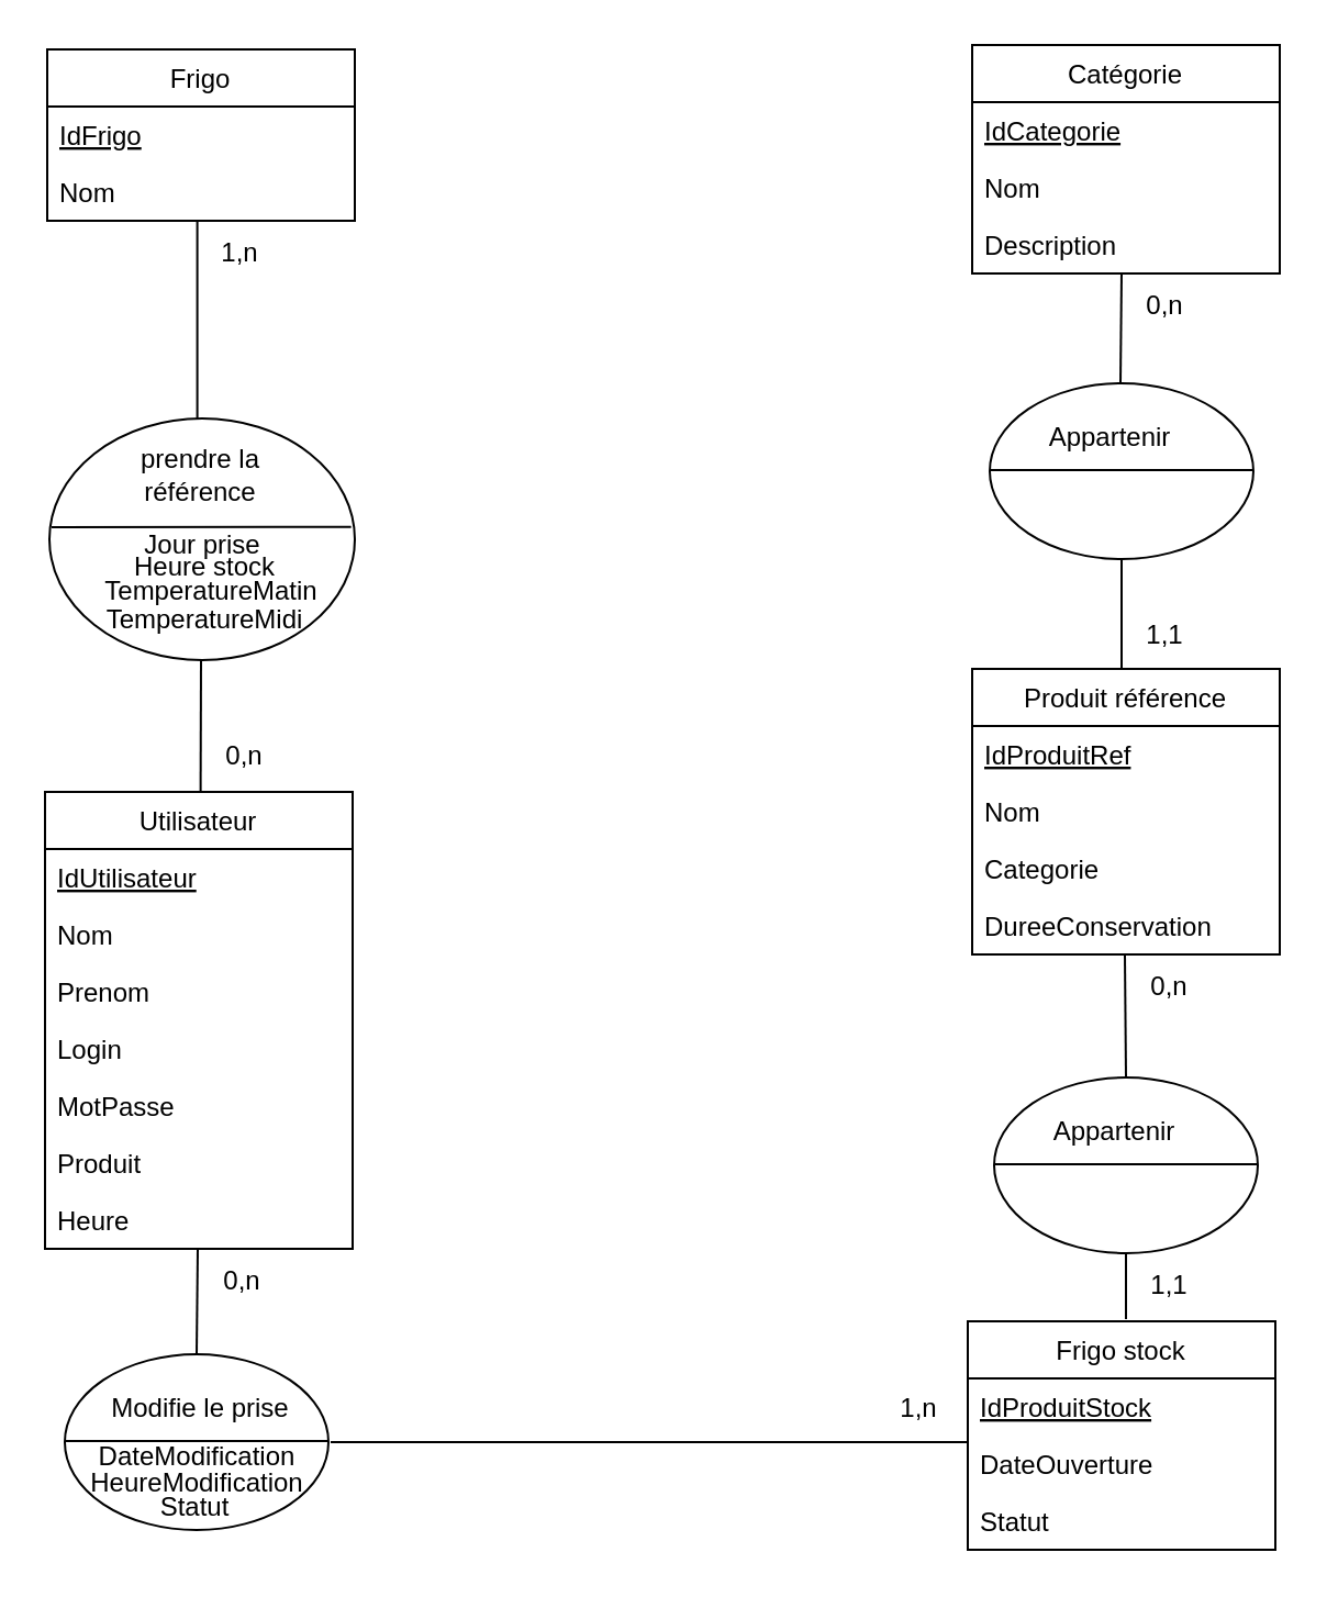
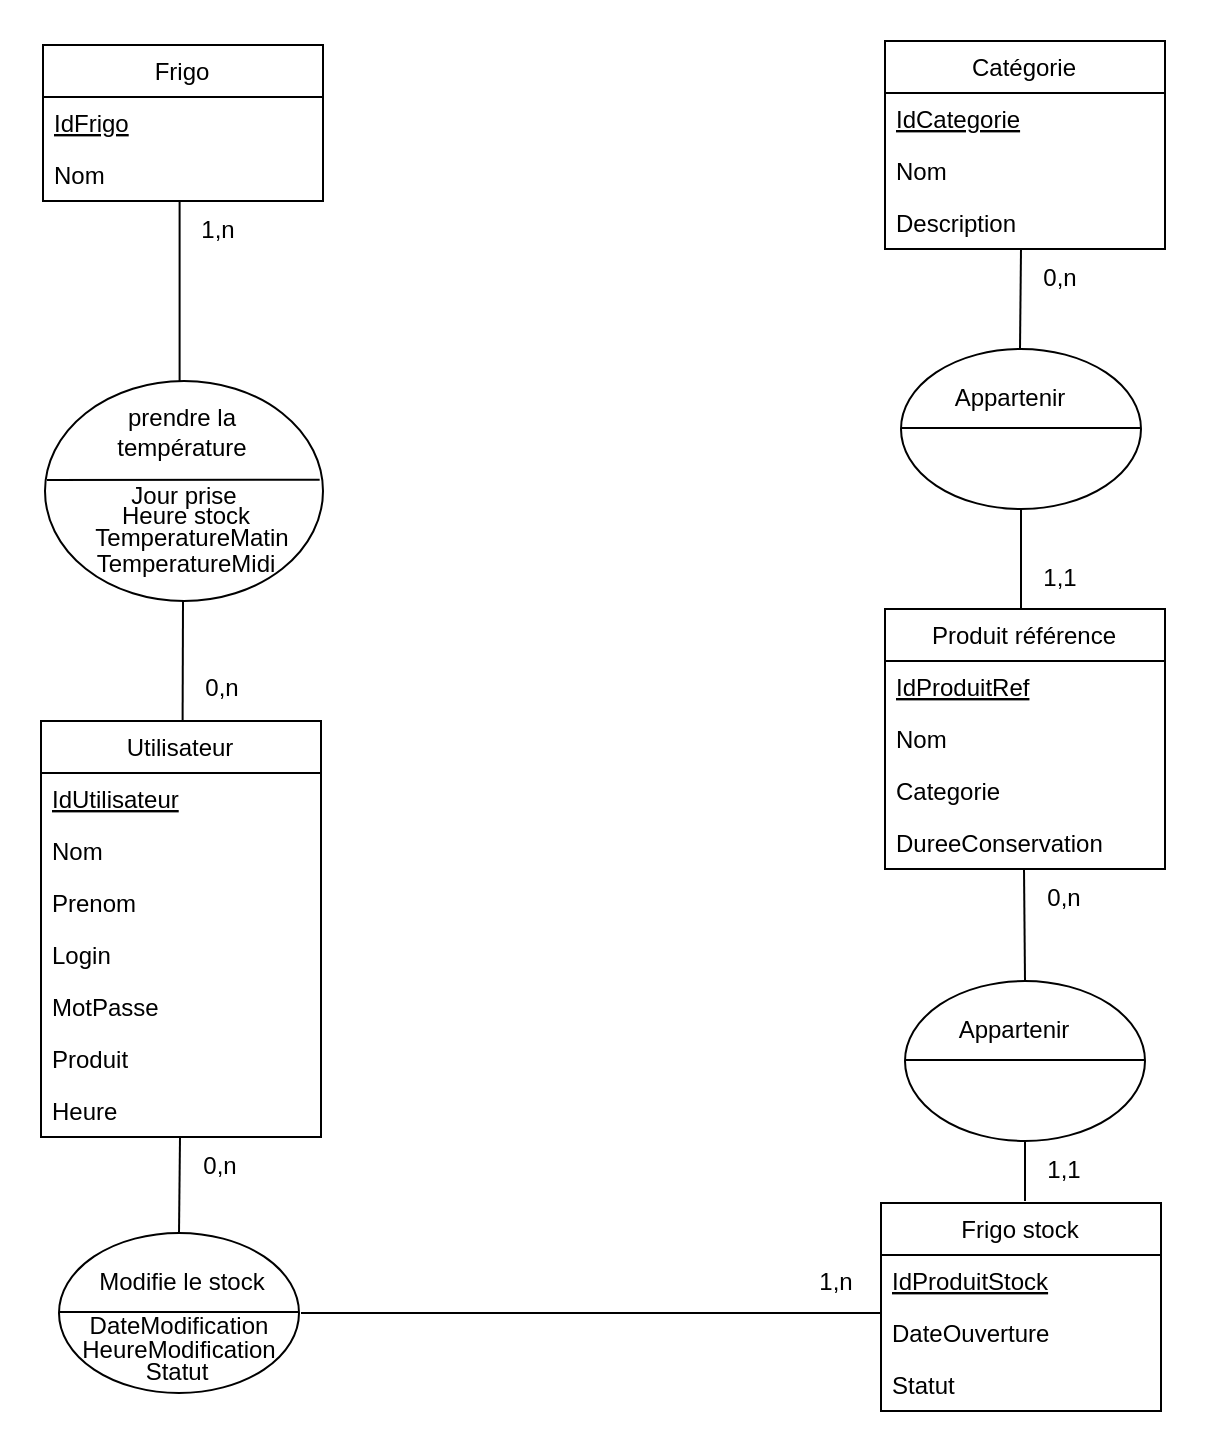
- <mxCell id="36" value="prendre la référence" style="text;html=1;strokeColor=none;fillColor=none;align=center;verticalAlign=middle;whiteSpace=wrap;rounded=0;" parent="1" vertex="1"><mxGeometry x="41" y="201" width="100" height="30" as="geometry" /></mxCell>
+ <mxCell id="36" value="prendre la température" style="text;html=1;strokeColor=none;fillColor=none;align=center;verticalAlign=middle;whiteSpace=wrap;rounded=0;" parent="1" vertex="1"><mxGeometry x="41" y="201" width="100" height="30" as="geometry" /></mxCell>
- <mxCell id="42" value="Modifie le prise" style="text;html=1;strokeColor=none;fillColor=none;align=center;verticalAlign=middle;whiteSpace=wrap;rounded=0;" parent="1" vertex="1"><mxGeometry x="46" y="626" width="90" height="30" as="geometry" /></mxCell>
+ <mxCell id="42" value="Modifie le stock" style="text;html=1;strokeColor=none;fillColor=none;align=center;verticalAlign=middle;whiteSpace=wrap;rounded=0;" parent="1" vertex="1"><mxGeometry x="46" y="626" width="90" height="30" as="geometry" /></mxCell>
